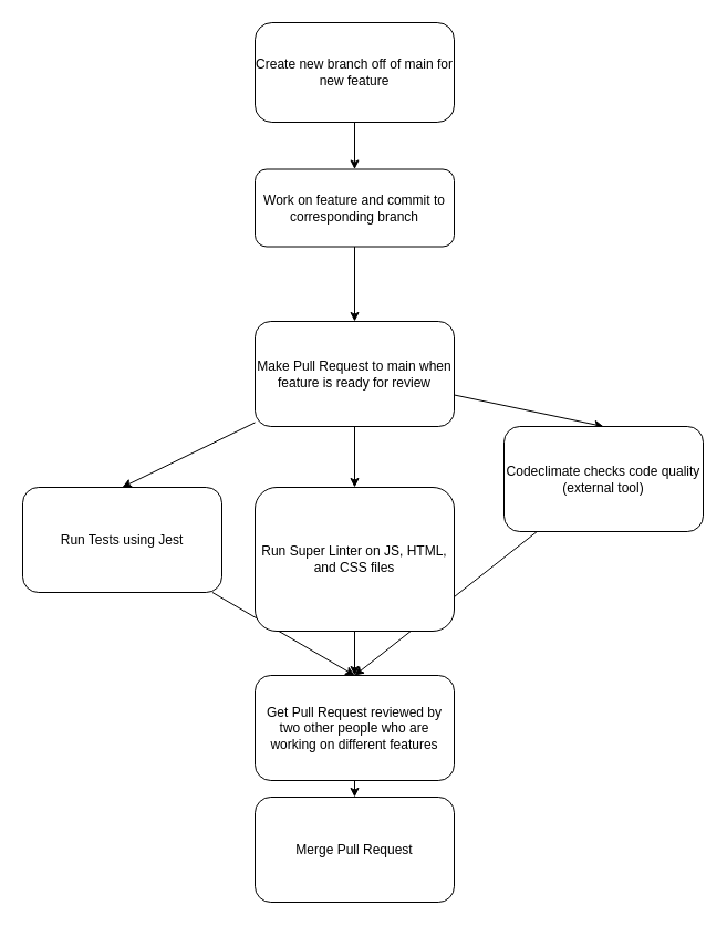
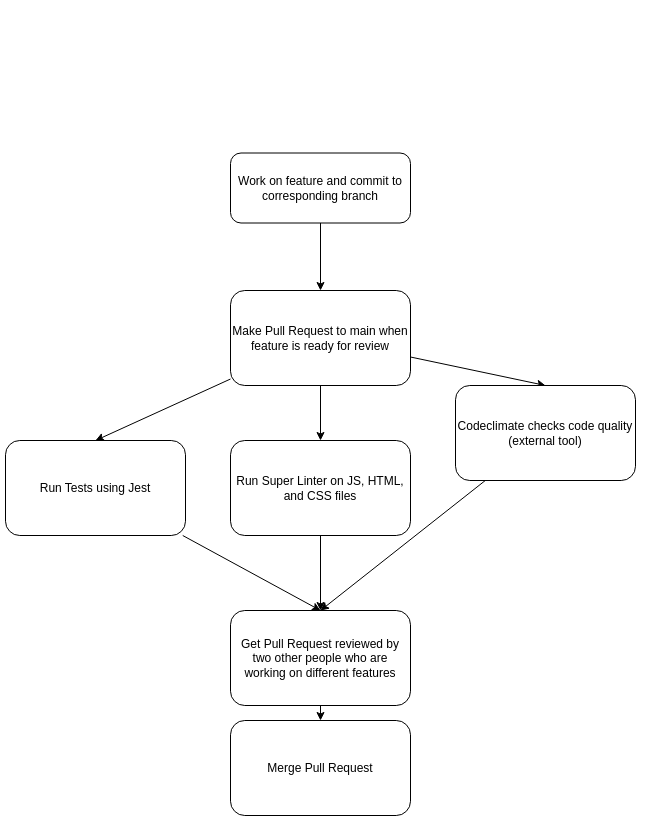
- <mxCell id="3" value="Create new branch off of main for new feature" style="rounded=1;whiteSpace=wrap;html=1;arcSize=17;" vertex="1" parent="1"><mxGeometry x="230" y="20" width="180" height="90" as="geometry" /></mxCell>
- <mxCell id="2" style="edgeStyle=none;html=1;" edge="1" parent="1" source="3" target="5"><mxGeometry relative="1" as="geometry" /></mxCell>
- <mxCell id="13" value="Run Tests using Jest" style="rounded=1;whiteSpace=wrap;html=1;" vertex="1" parent="1"><mxGeometry x="20" y="440" width="180" height="95" as="geometry" /></mxCell>
+ <mxCell id="13" value="Run Tests using Jest" style="rounded=1;whiteSpace=wrap;html=1;" vertex="1" parent="1"><mxGeometry x="5" y="440" width="180" height="95" as="geometry" /></mxCell>
- <mxCell id="15" value="Run Super Linter on JS, HTML, and CSS files" style="rounded=1;whiteSpace=wrap;html=1;" vertex="1" parent="1"><mxGeometry x="230" y="440" width="180" height="130" as="geometry" /></mxCell>
+ <mxCell id="15" value="Run Super Linter on JS, HTML, and CSS files" style="rounded=1;whiteSpace=wrap;html=1;" vertex="1" parent="1"><mxGeometry x="230" y="440" width="180" height="95" as="geometry" /></mxCell>
